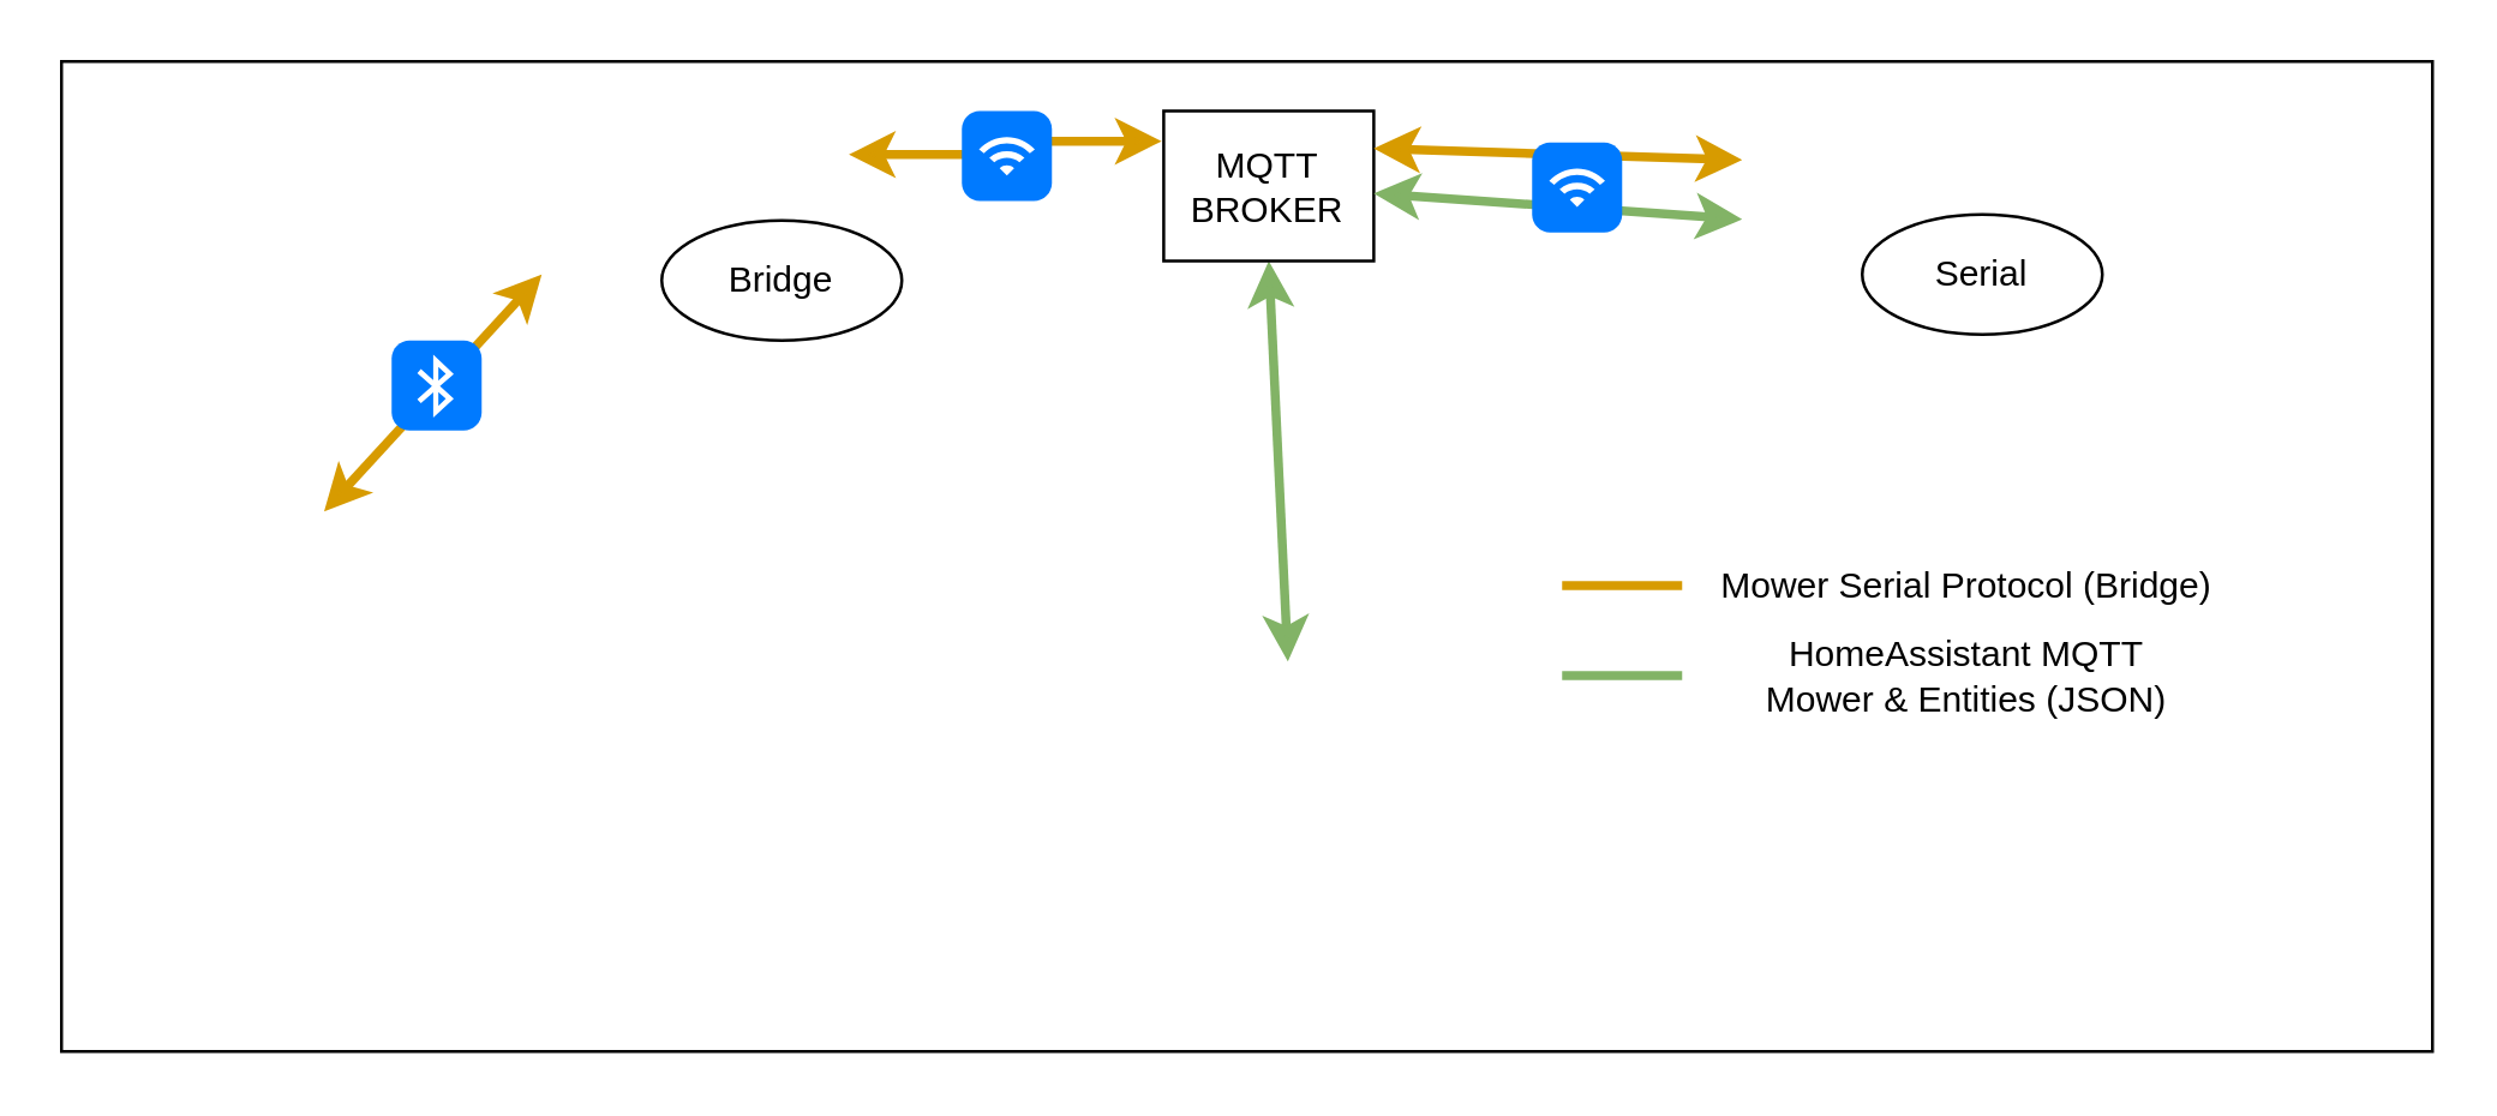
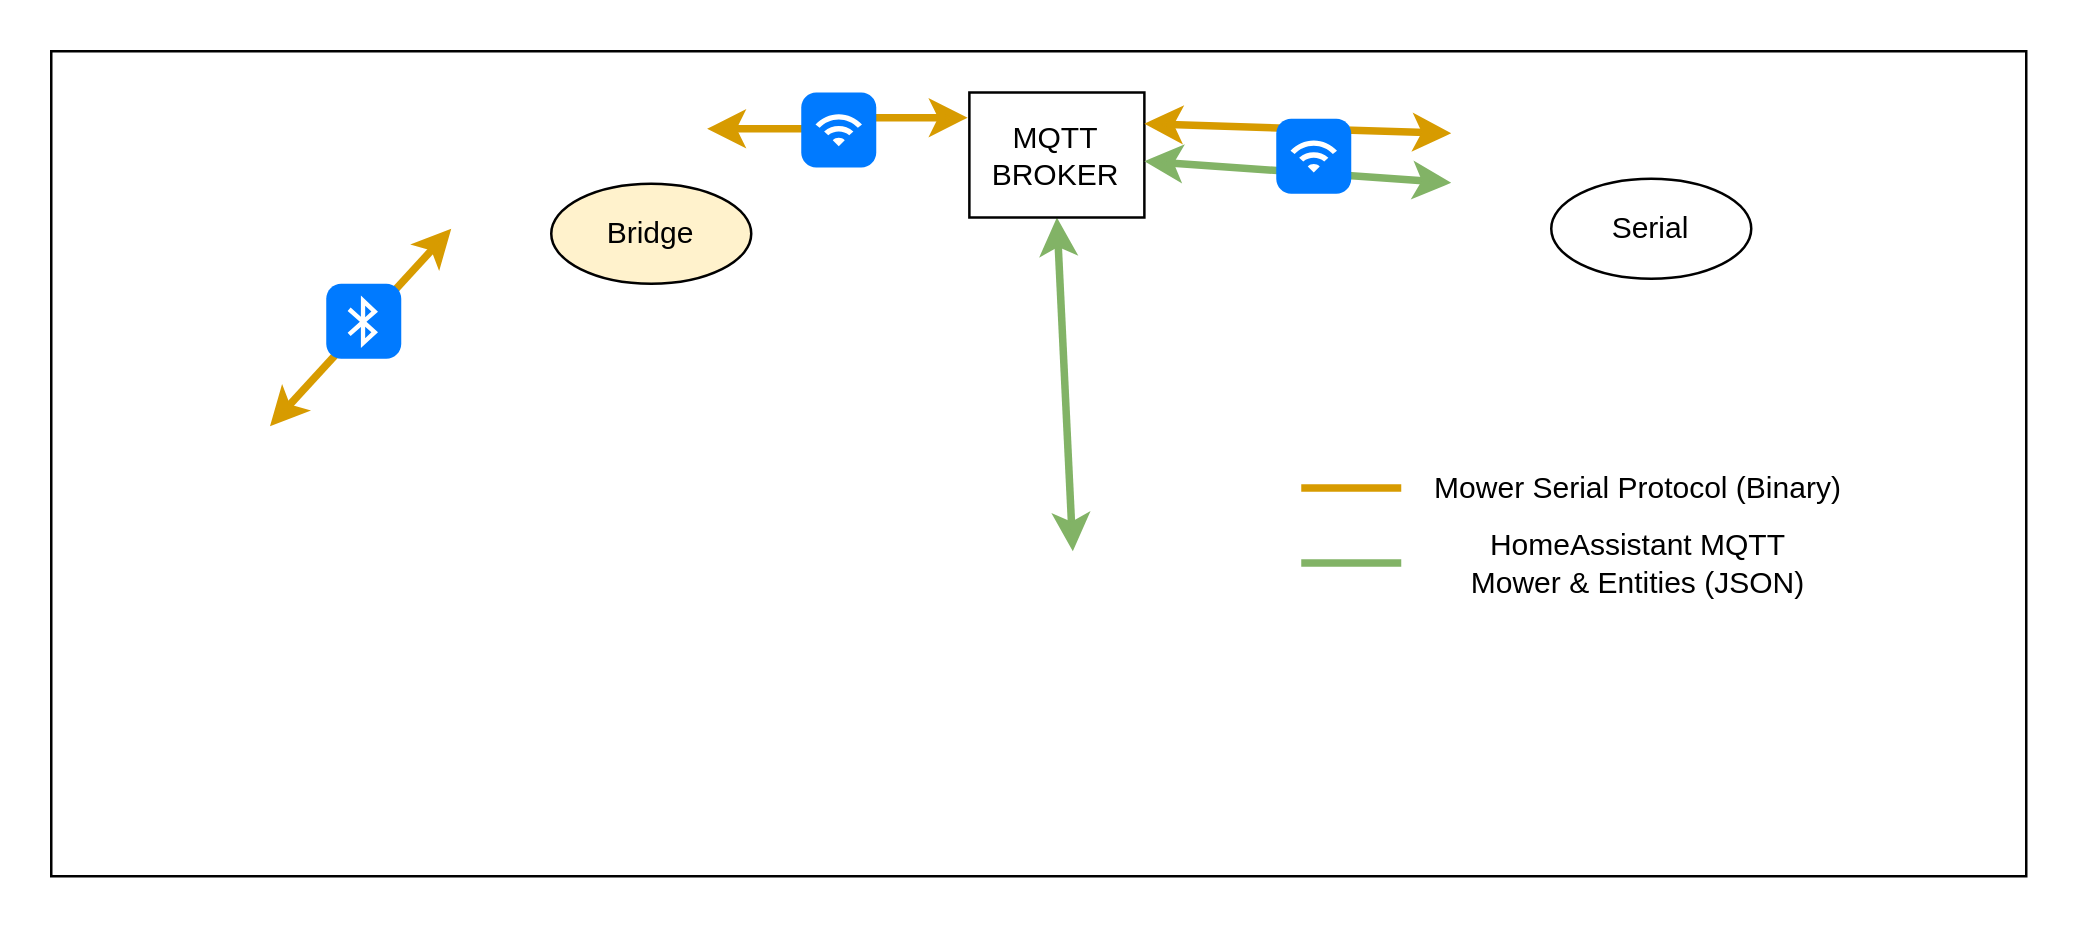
- <mxCell id="16" value="Bridge" style="ellipse;whiteSpace=wrap;html=1;" vertex="1" parent="1"><mxGeometry x="220" y="73" width="80" height="40" as="geometry" /></mxCell>
+ <mxCell id="16" value="Bridge" style="ellipse;whiteSpace=wrap;html=1;fillColor=#fff2cc;" vertex="1" parent="1"><mxGeometry x="220" y="73" width="80" height="40" as="geometry" /></mxCell>
- <mxCell id="18" value="Mower Serial Protocol (Bridge)" style="text;html=1;align=center;verticalAlign=middle;whiteSpace=wrap;rounded=0;" vertex="1" parent="1"><mxGeometry x="570" y="180" width="170" height="30" as="geometry" /></mxCell>
+ <mxCell id="18" value="Mower Serial Protocol (Binary)" style="text;html=1;align=center;verticalAlign=middle;whiteSpace=wrap;rounded=0;" vertex="1" parent="1"><mxGeometry x="570" y="180" width="170" height="30" as="geometry" /></mxCell>
